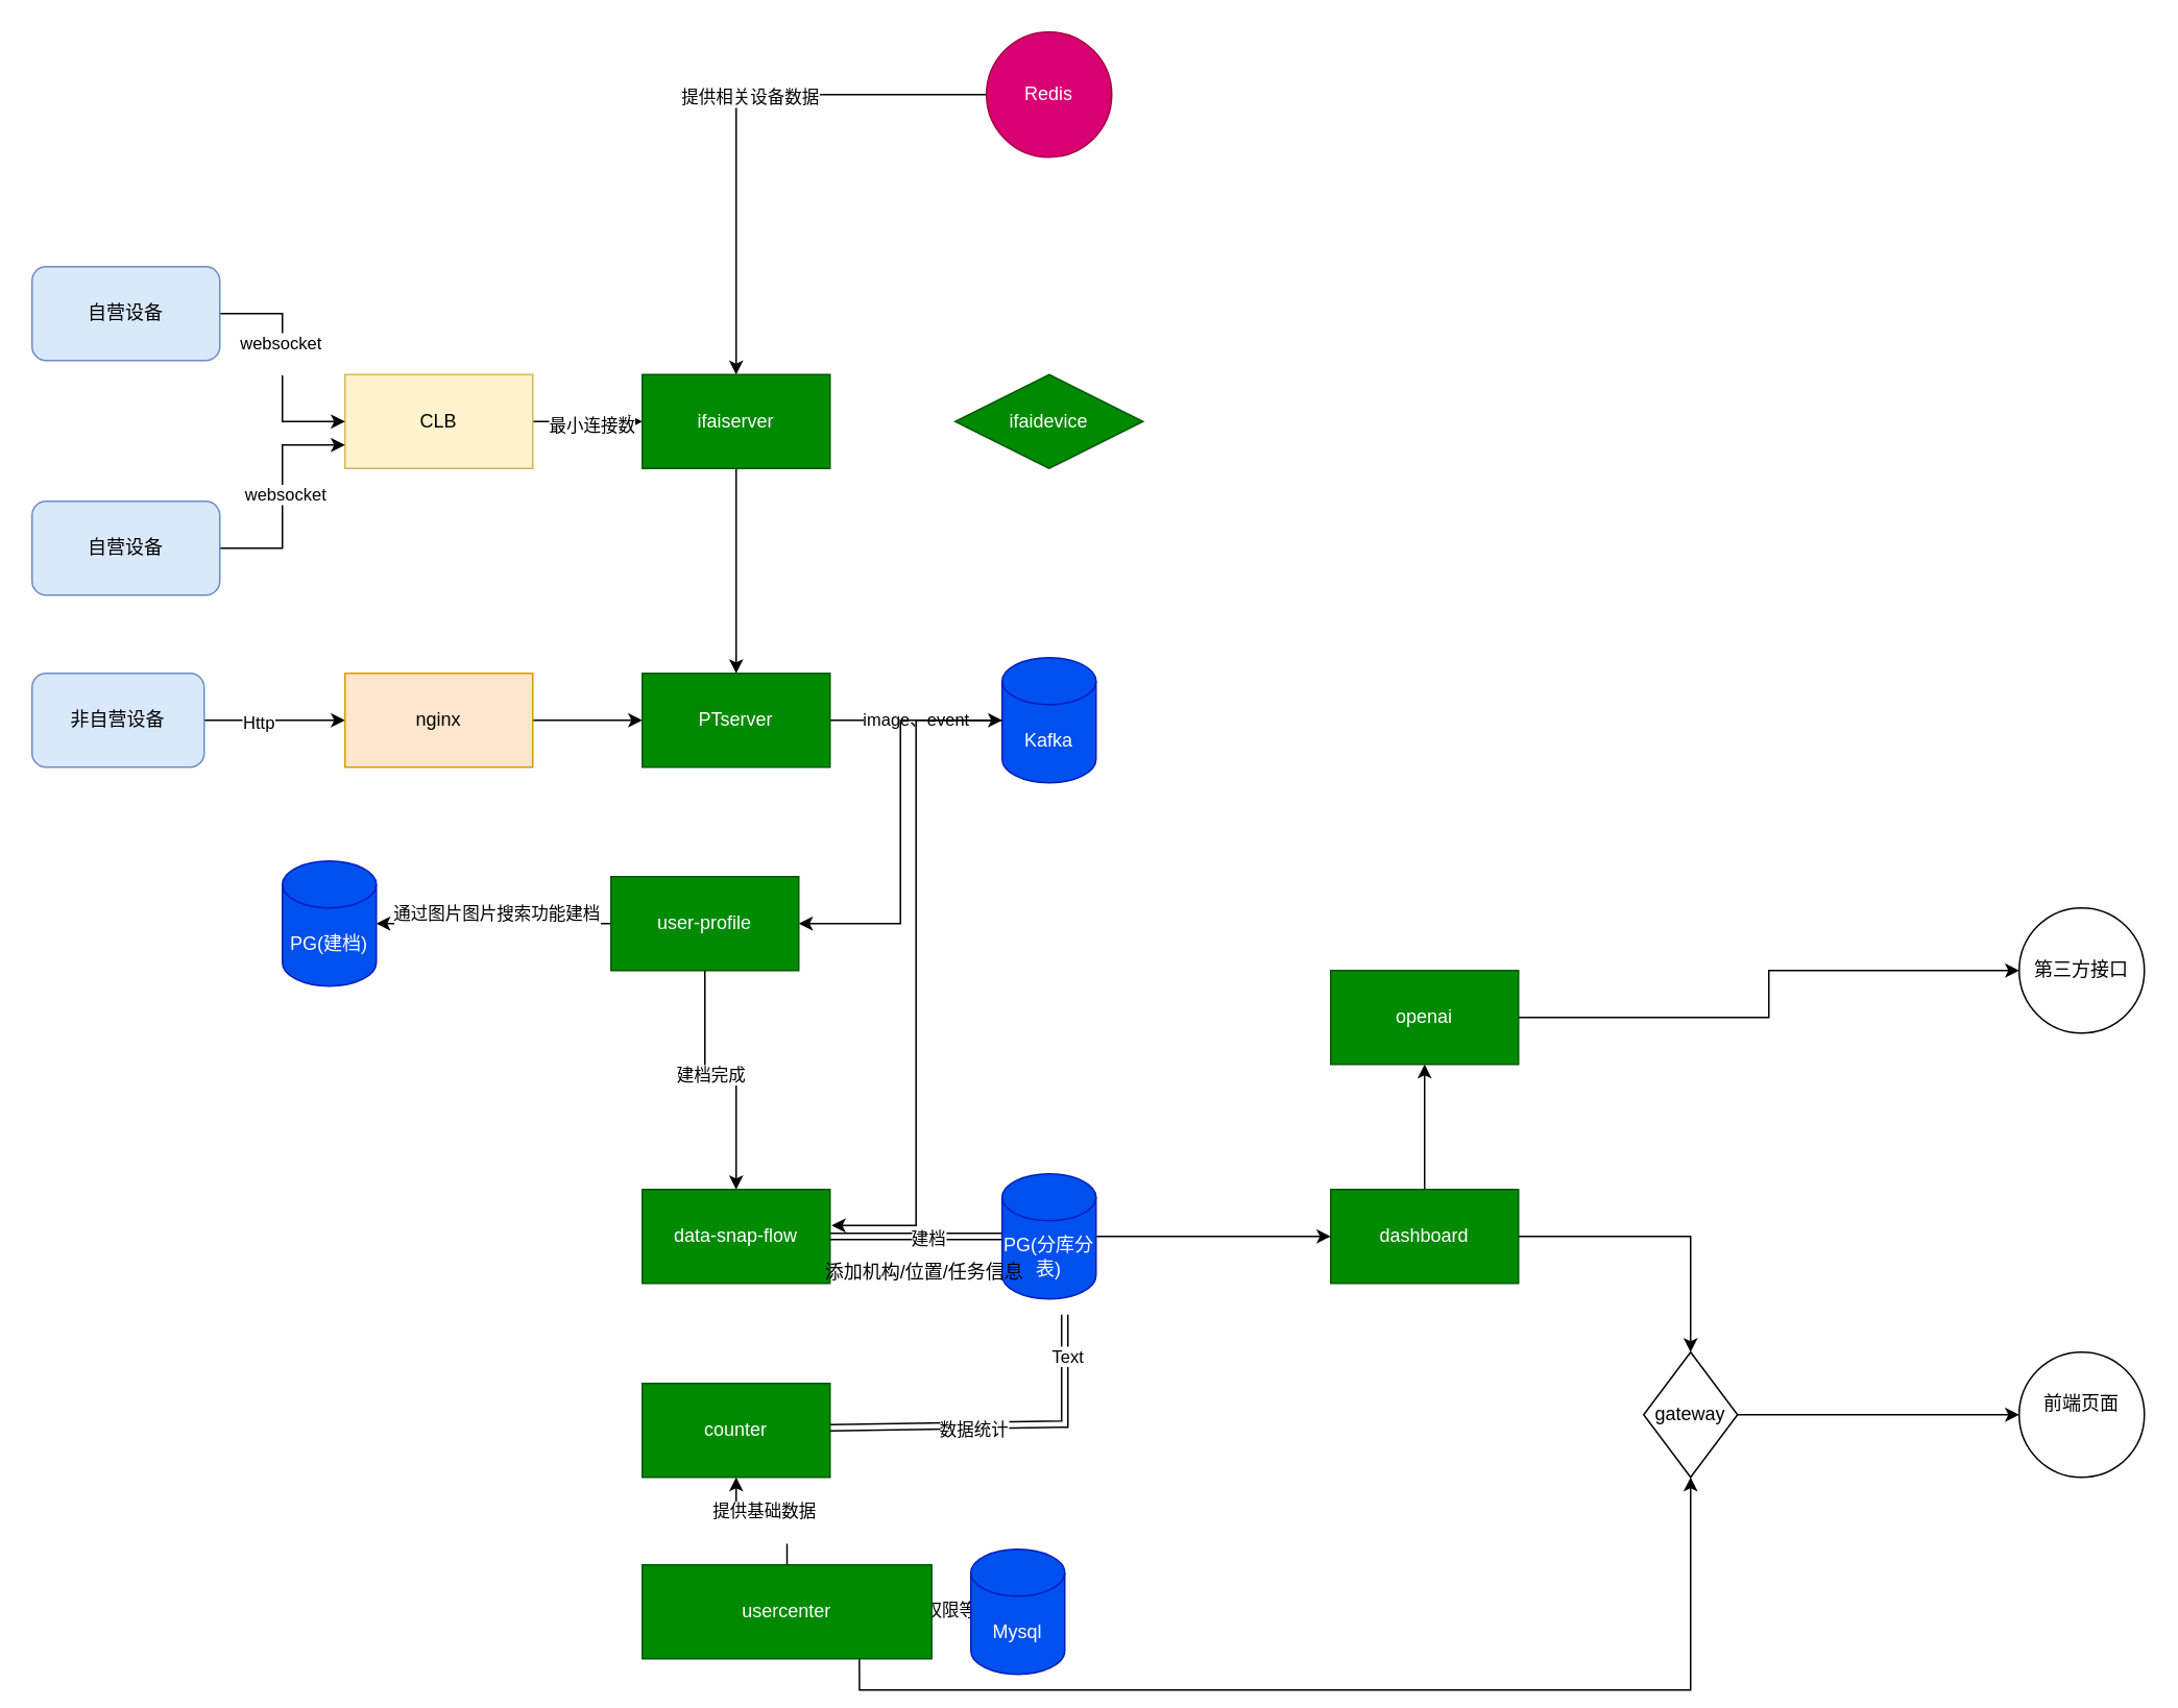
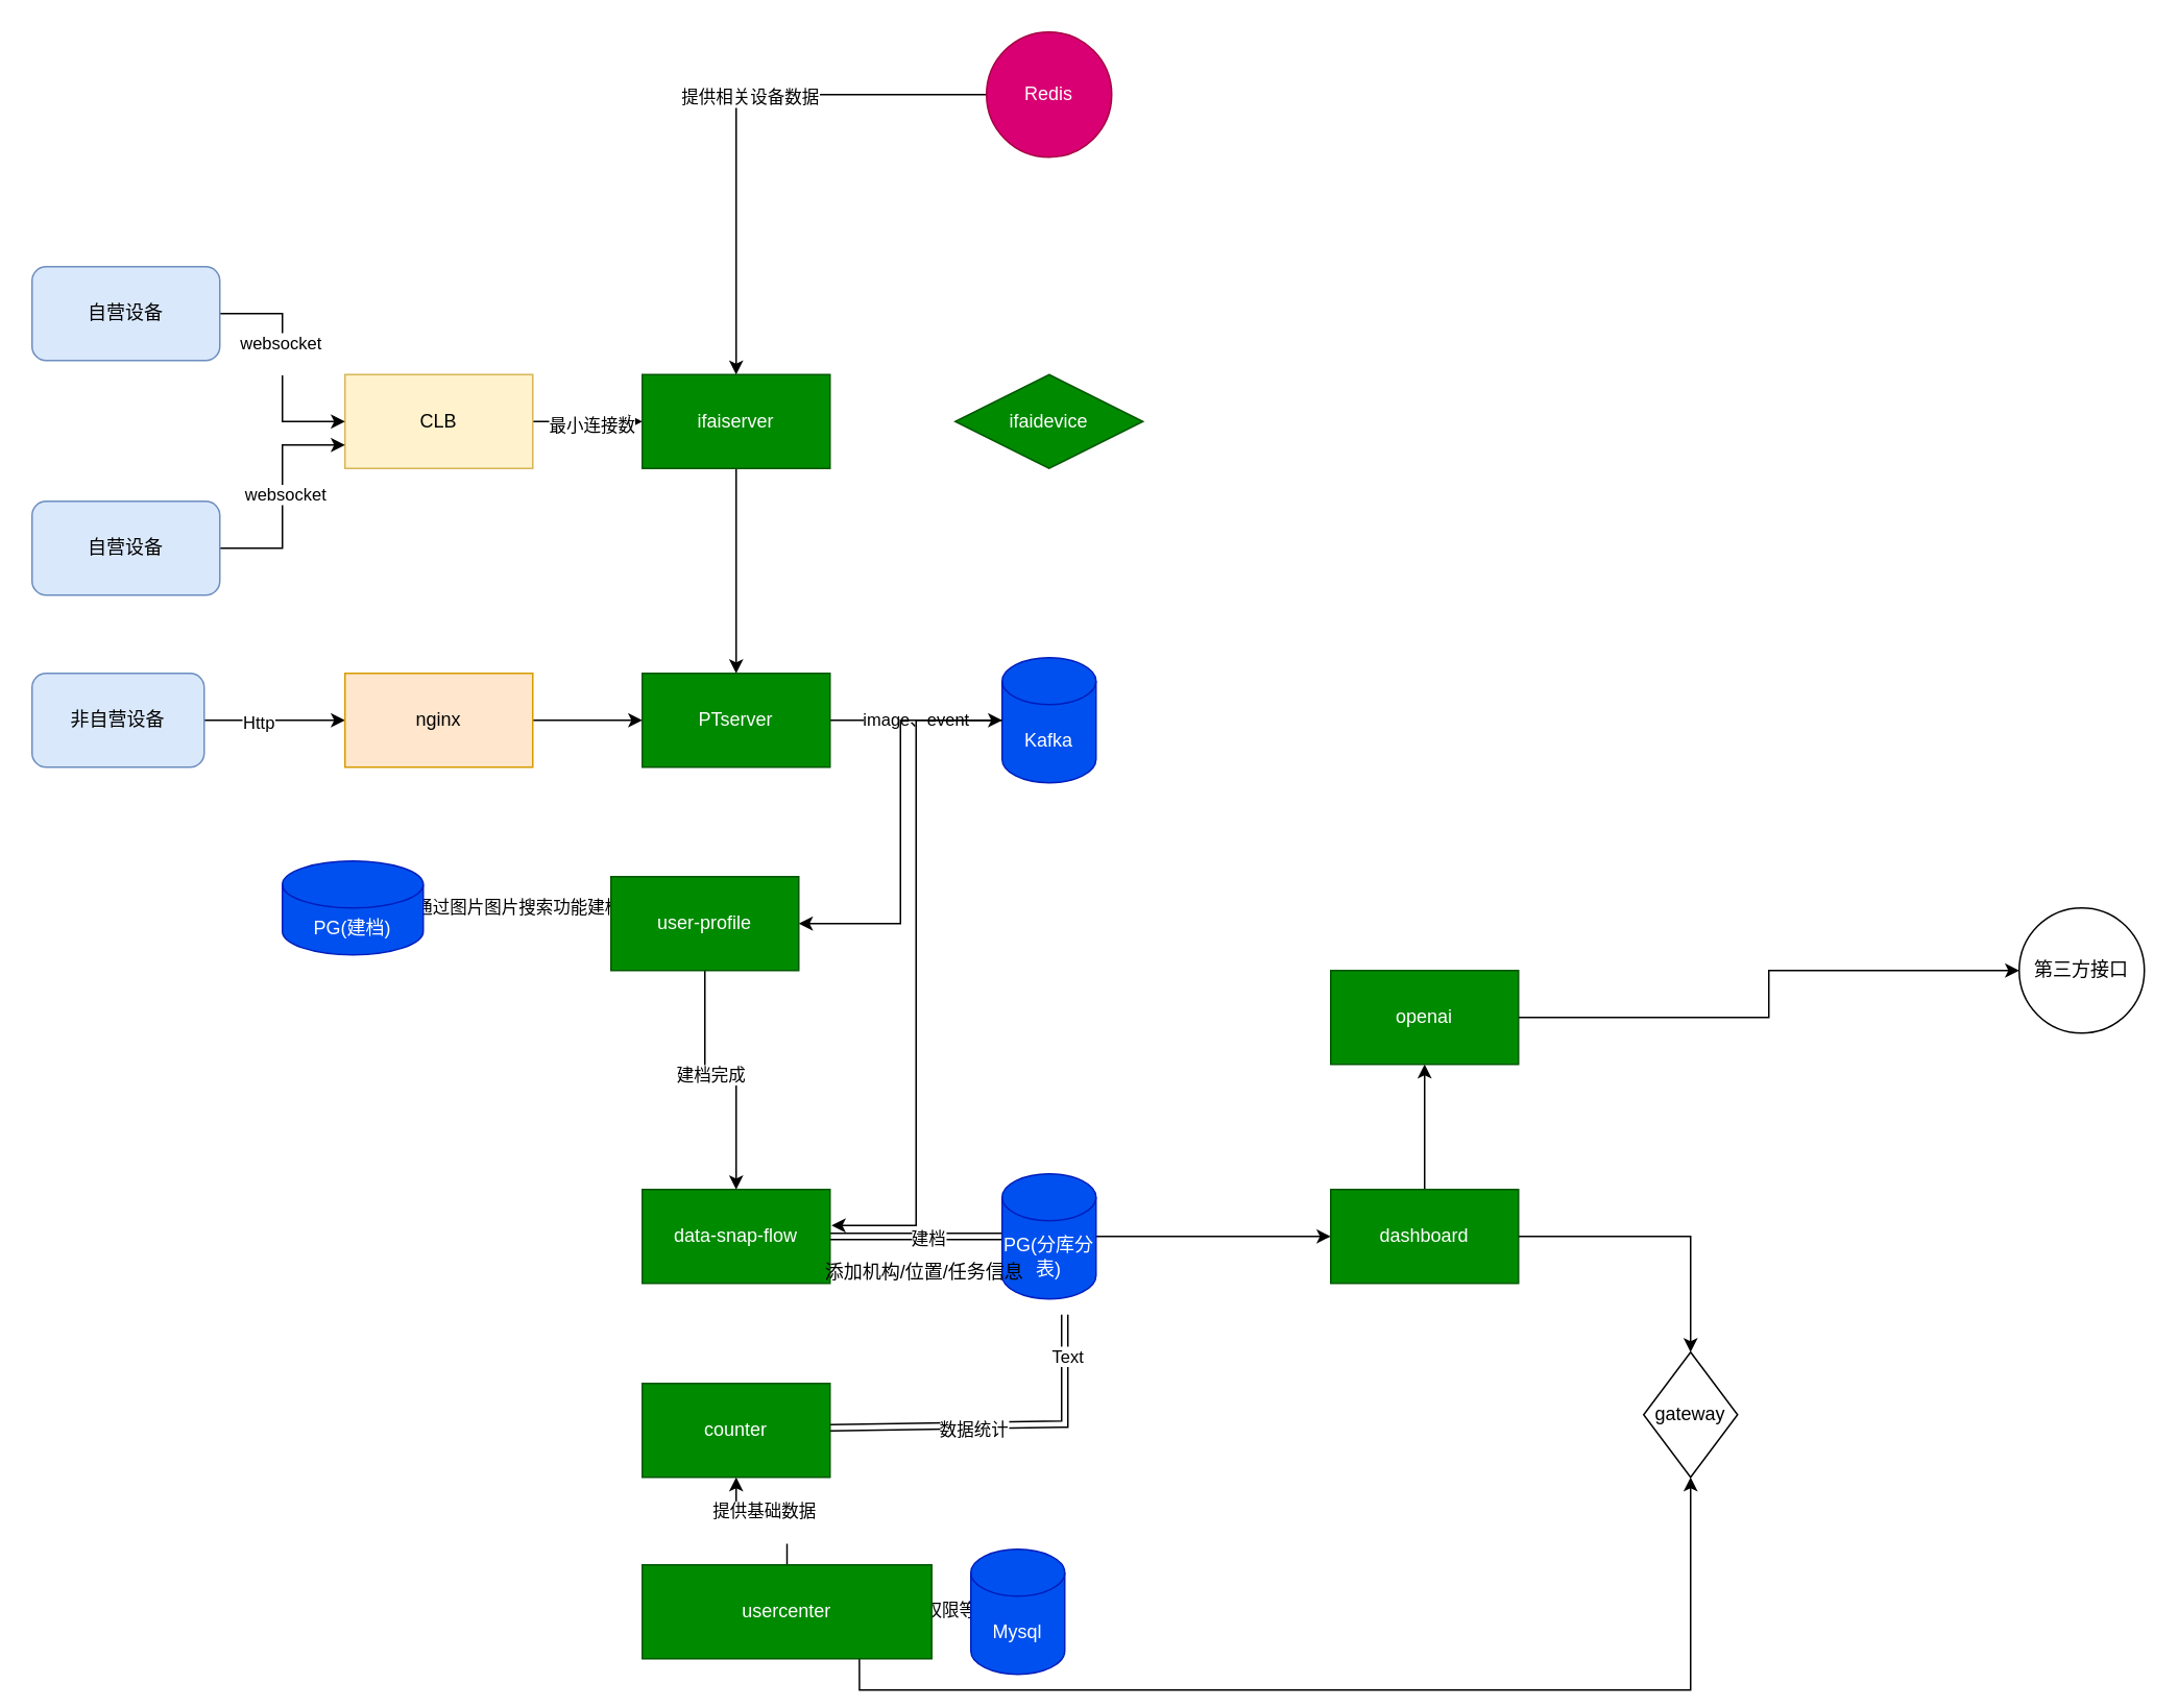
- <mxCell id="39" value="PG(建档)" style="shape=cylinder3;whiteSpace=wrap;html=1;boundedLbl=1;backgroundOutline=1;size=15;fillColor=#0050ef;fontColor=#ffffff;strokeColor=#001DBC;" parent="1" vertex="1"><mxGeometry x="180" y="550" width="60" height="80" as="geometry" /></mxCell>
+ <mxCell id="39" value="PG(建档)" style="shape=cylinder3;whiteSpace=wrap;html=1;boundedLbl=1;backgroundOutline=1;size=15;fillColor=#0050ef;fontColor=#ffffff;strokeColor=#001DBC;" parent="1" vertex="1"><mxGeometry x="180" y="550" width="90" height="60" as="geometry" /></mxCell>
- <mxCell id="50" style="edgeStyle=orthogonalEdgeStyle;rounded=0;orthogonalLoop=1;jettySize=auto;html=1;" parent="1" source="51" target="49" edge="1"><mxGeometry relative="1" as="geometry" /></mxCell>
- <mxCell id="49" value="前端页面&lt;div&gt;&lt;br&gt;&lt;/div&gt;" style="ellipse;whiteSpace=wrap;html=1;" parent="1" vertex="1"><mxGeometry x="1290" y="864" width="80" height="80" as="geometry" /></mxCell>
